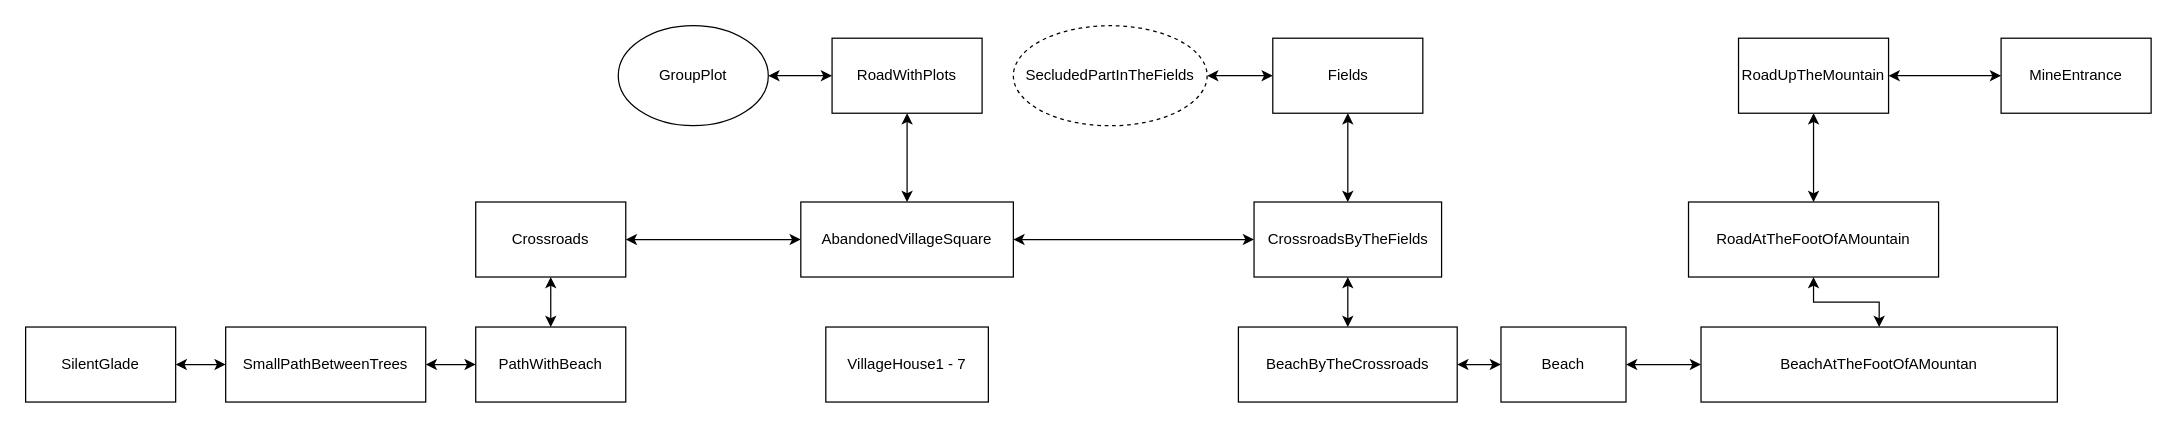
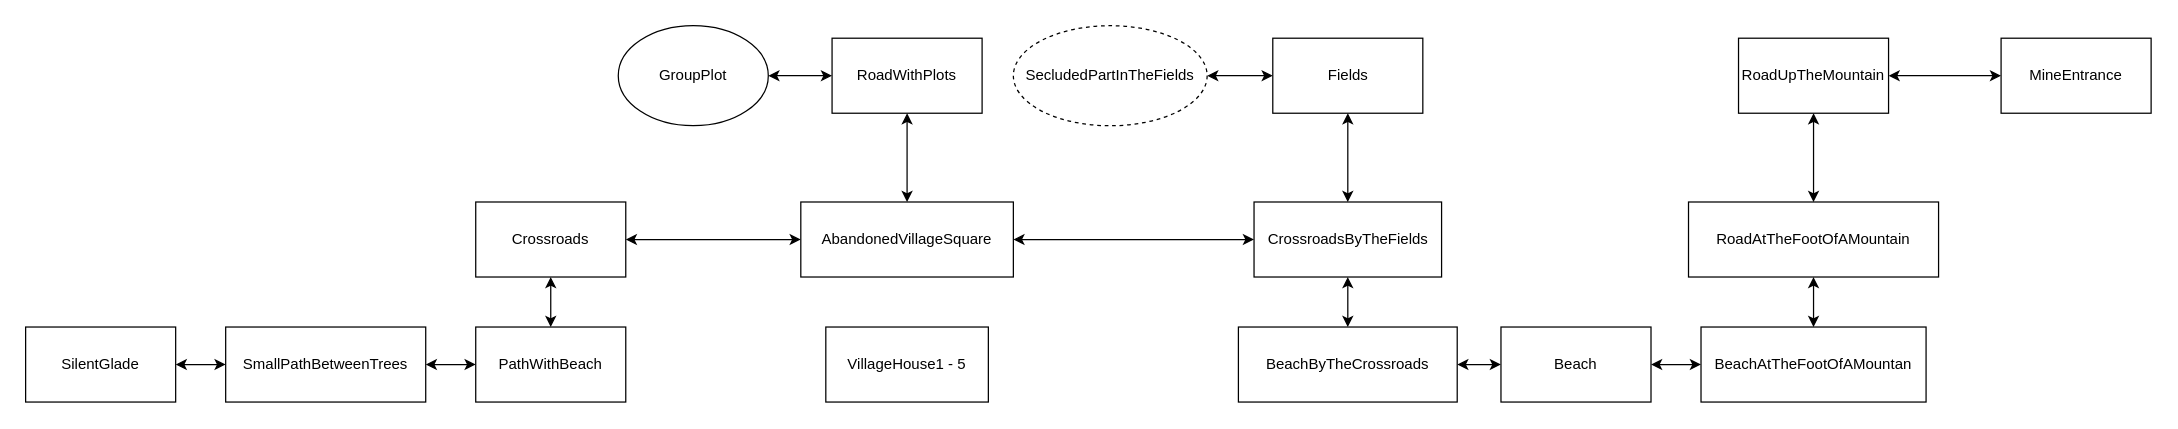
- <mxCell id="20" value="VillageHouse1 - 7" style="rounded=0;whiteSpace=wrap;html=1;" vertex="1" parent="1"><mxGeometry x="660" y="261" width="130" height="60" as="geometry" /></mxCell>
+ <mxCell id="20" value="VillageHouse1 - 5" style="rounded=0;whiteSpace=wrap;html=1;" vertex="1" parent="1"><mxGeometry x="660" y="261" width="130" height="60" as="geometry" /></mxCell>
- <mxCell id="28" value="Beach" style="rounded=0;whiteSpace=wrap;html=1;" vertex="1" parent="1"><mxGeometry x="1200" y="261" width="100" height="60" as="geometry" /></mxCell>
+ <mxCell id="28" value="Beach" style="rounded=0;whiteSpace=wrap;html=1;" vertex="1" parent="1"><mxGeometry x="1200" y="261" width="120" height="60" as="geometry" /></mxCell>
- <mxCell id="30" value="BeachAtTheFootOfAMountan" style="rounded=0;whiteSpace=wrap;html=1;" vertex="1" parent="1"><mxGeometry x="1360" y="261" width="285" height="60" as="geometry" /></mxCell>
+ <mxCell id="30" value="BeachAtTheFootOfAMountan" style="rounded=0;whiteSpace=wrap;html=1;" vertex="1" parent="1"><mxGeometry x="1360" y="261" width="180" height="60" as="geometry" /></mxCell>
